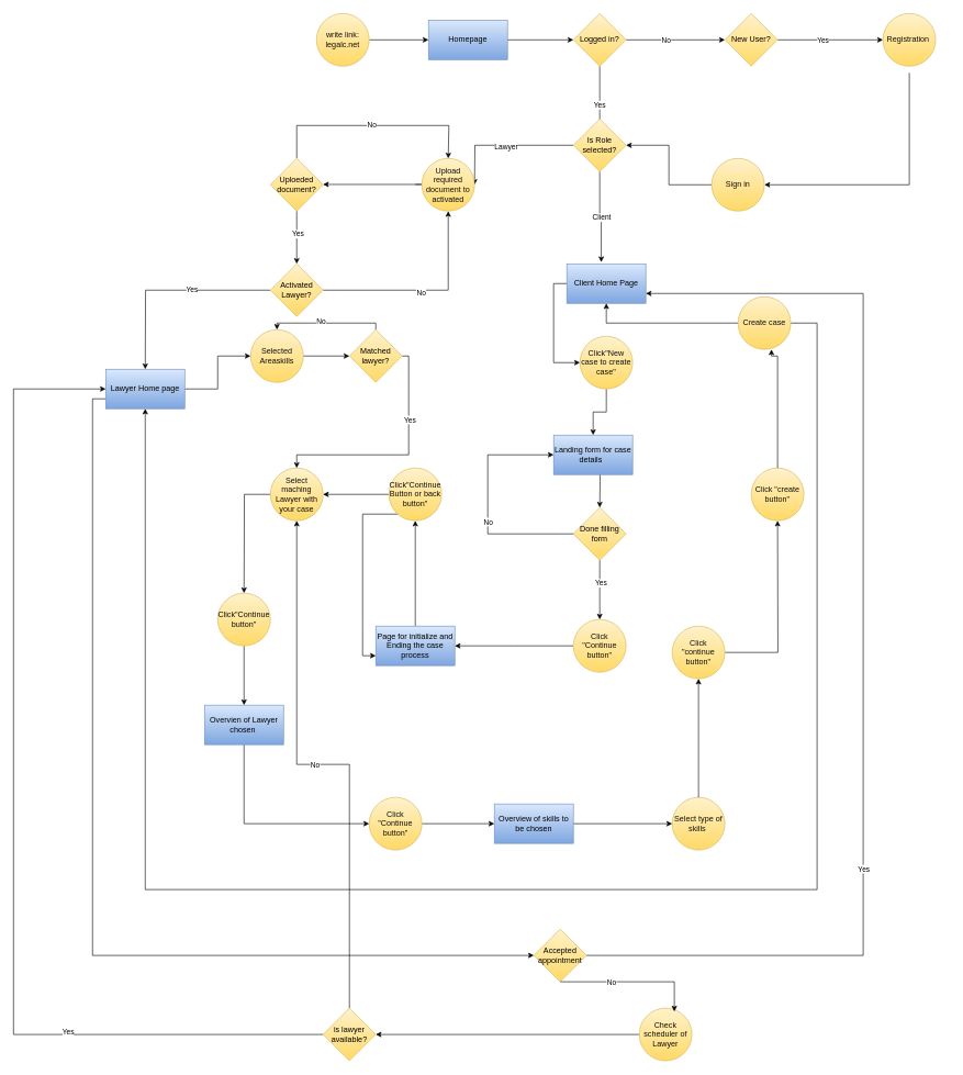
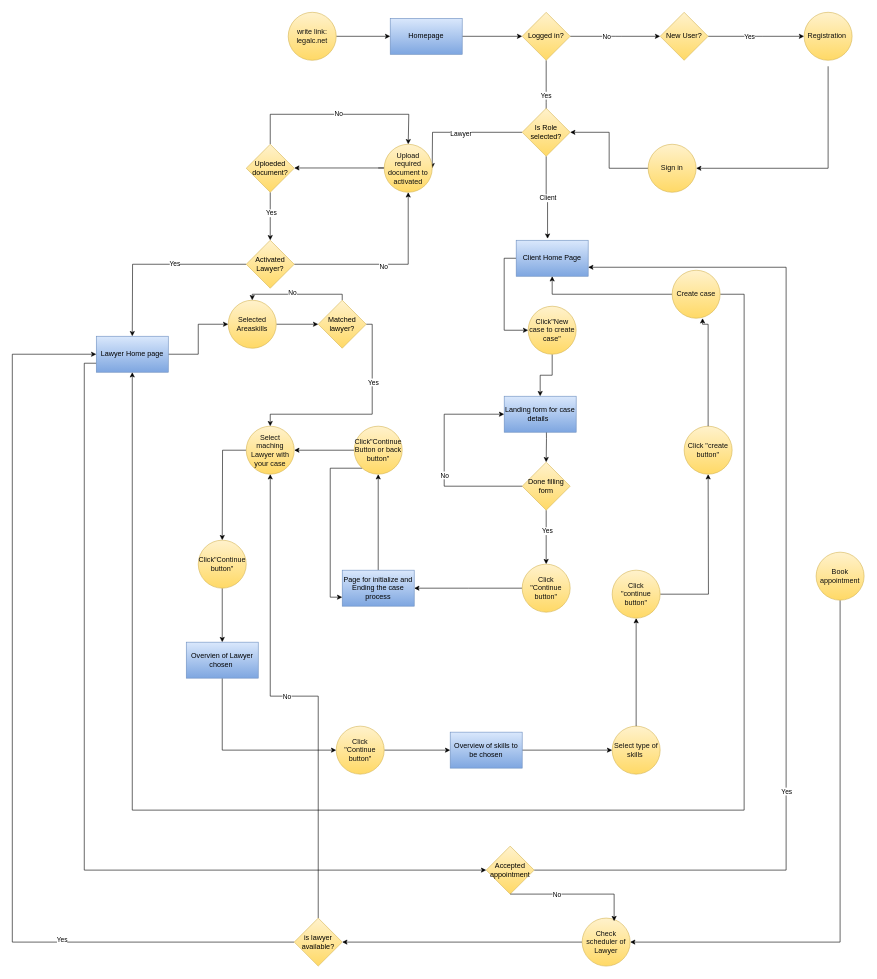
+ <mxCell id="83" value="Book appointment" style="ellipse;whiteSpace=wrap;html=1;aspect=fixed;fillColor=#fff2cc;gradientColor=#ffd966;strokeColor=#d6b656;fontColor=#0f0f0f;" parent="1" vertex="1"><mxGeometry x="1360" y="920" width="80" height="80" as="geometry" /></mxCell>
+ <mxCell id="82" style="edgeStyle=orthogonalEdgeStyle;rounded=0;orthogonalLoop=1;jettySize=auto;html=1;" parent="1" source="83" target="90" edge="1"><mxGeometry relative="1" as="geometry"><mxPoint x="1150" y="1590" as="targetPoint" /><Array as="points"><mxPoint x="1400" y="1570" /></Array></mxGeometry></mxCell>
